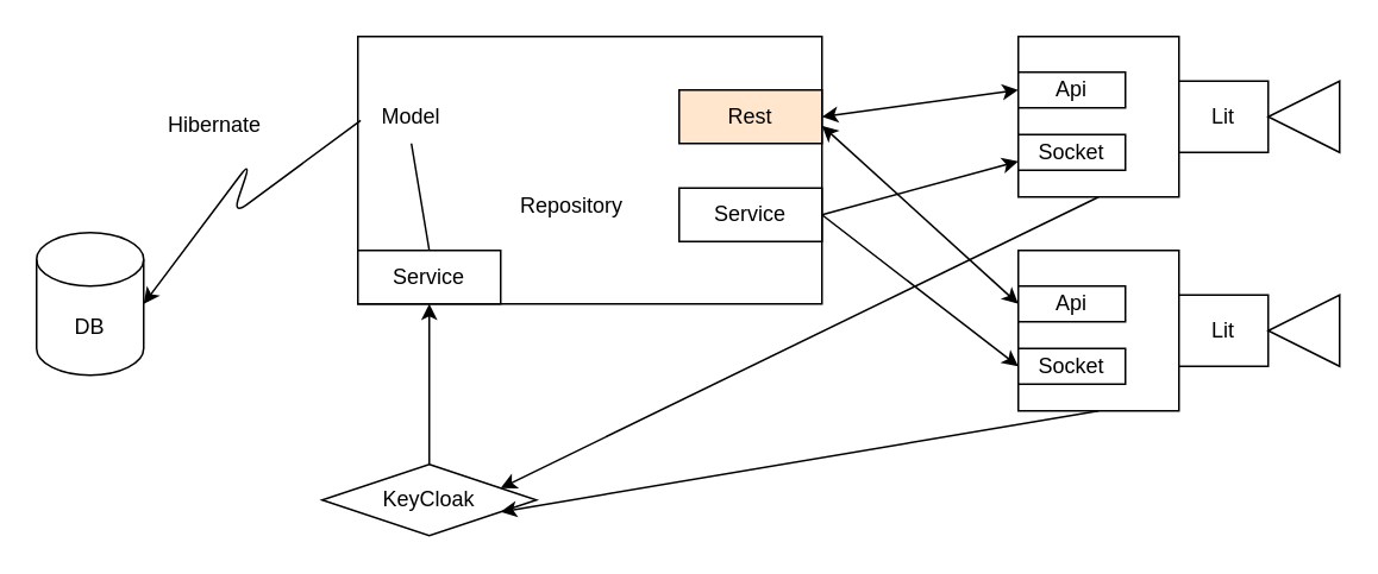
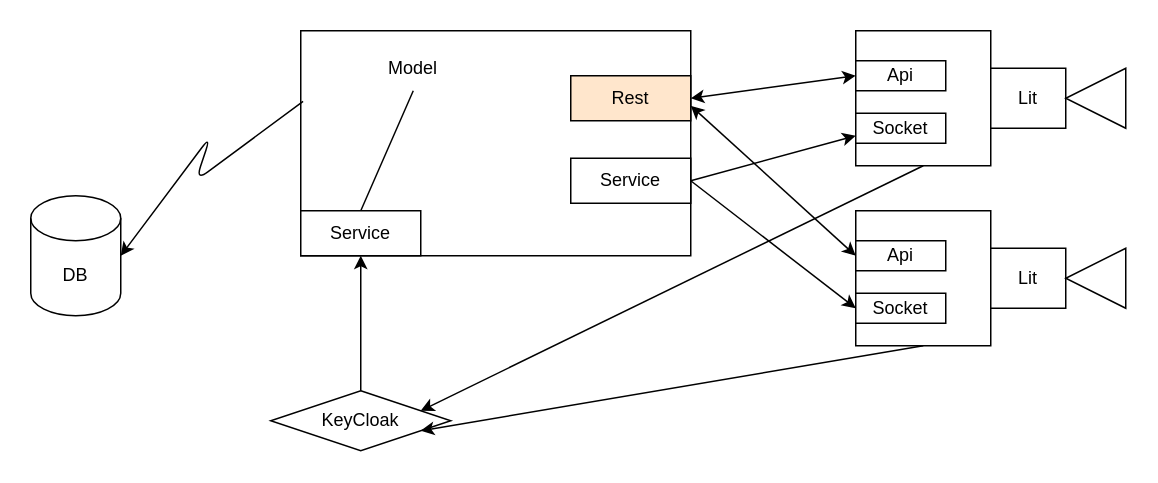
- <mxCell id="7" value="Model" style="text;html=1;align=center;verticalAlign=middle;whiteSpace=wrap;rounded=0;" vertex="1" parent="1"><mxGeometry x="200" y="50" width="60" height="30" as="geometry" /></mxCell>
+ <mxCell id="7" value="Model" style="text;html=1;align=center;verticalAlign=middle;whiteSpace=wrap;rounded=0;" vertex="1" parent="1"><mxGeometry x="245" y="30" width="60" height="30" as="geometry" /></mxCell>
- <mxCell id="21" value="Hibernate" style="text;html=1;align=center;verticalAlign=middle;whiteSpace=wrap;rounded=0;" vertex="1" parent="1"><mxGeometry x="90" y="55" width="60" height="30" as="geometry" /></mxCell>
- <mxCell id="8" value="Repository" style="text;html=1;align=center;verticalAlign=middle;whiteSpace=wrap;rounded=0;" vertex="1" parent="1"><mxGeometry x="290" y="100" width="60" height="30" as="geometry" /></mxCell>
